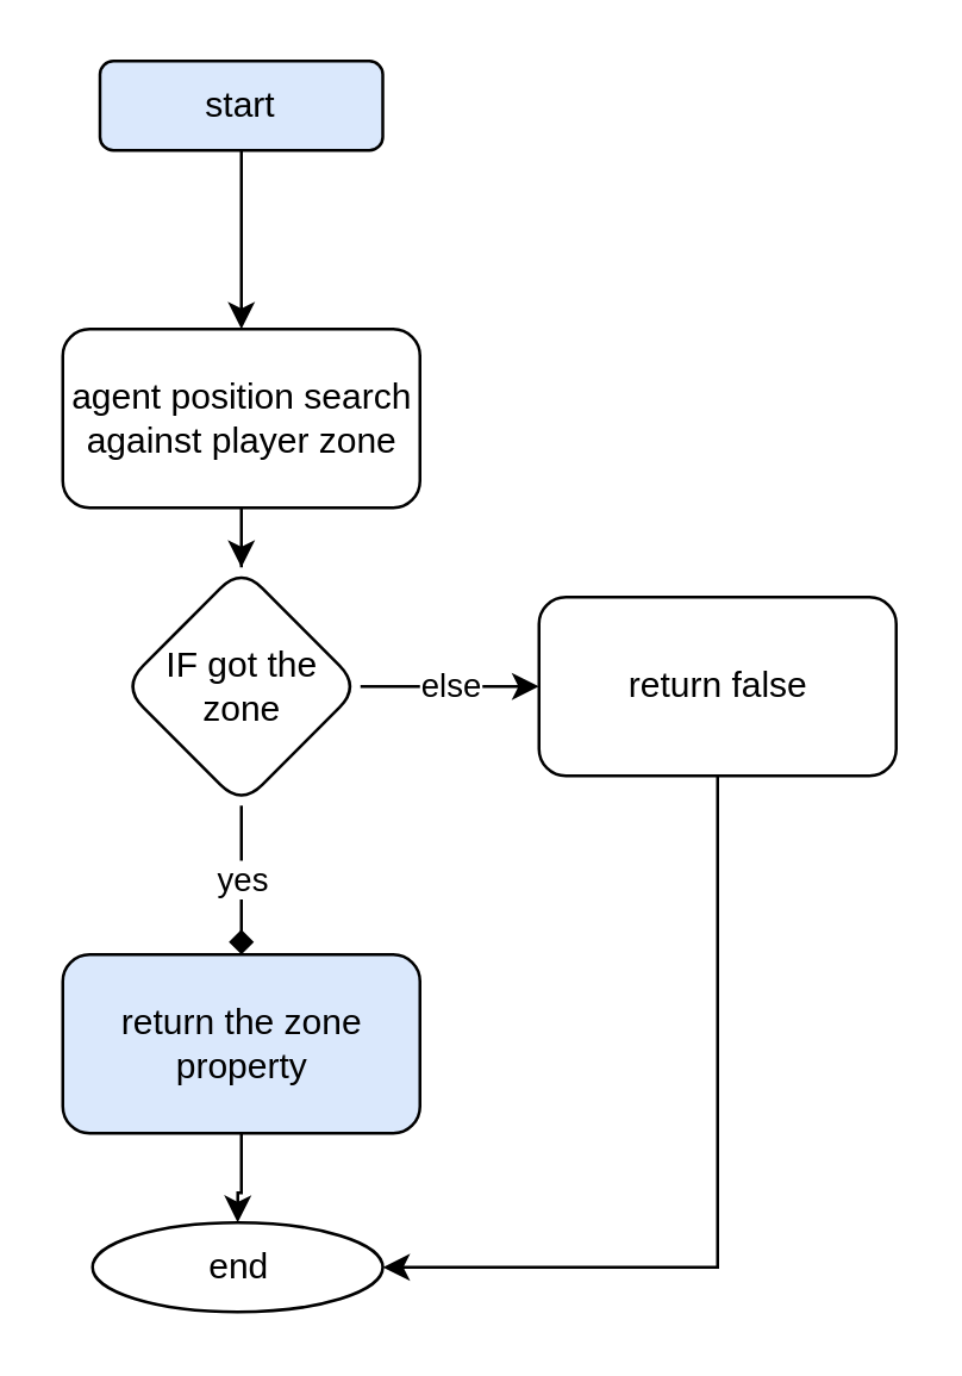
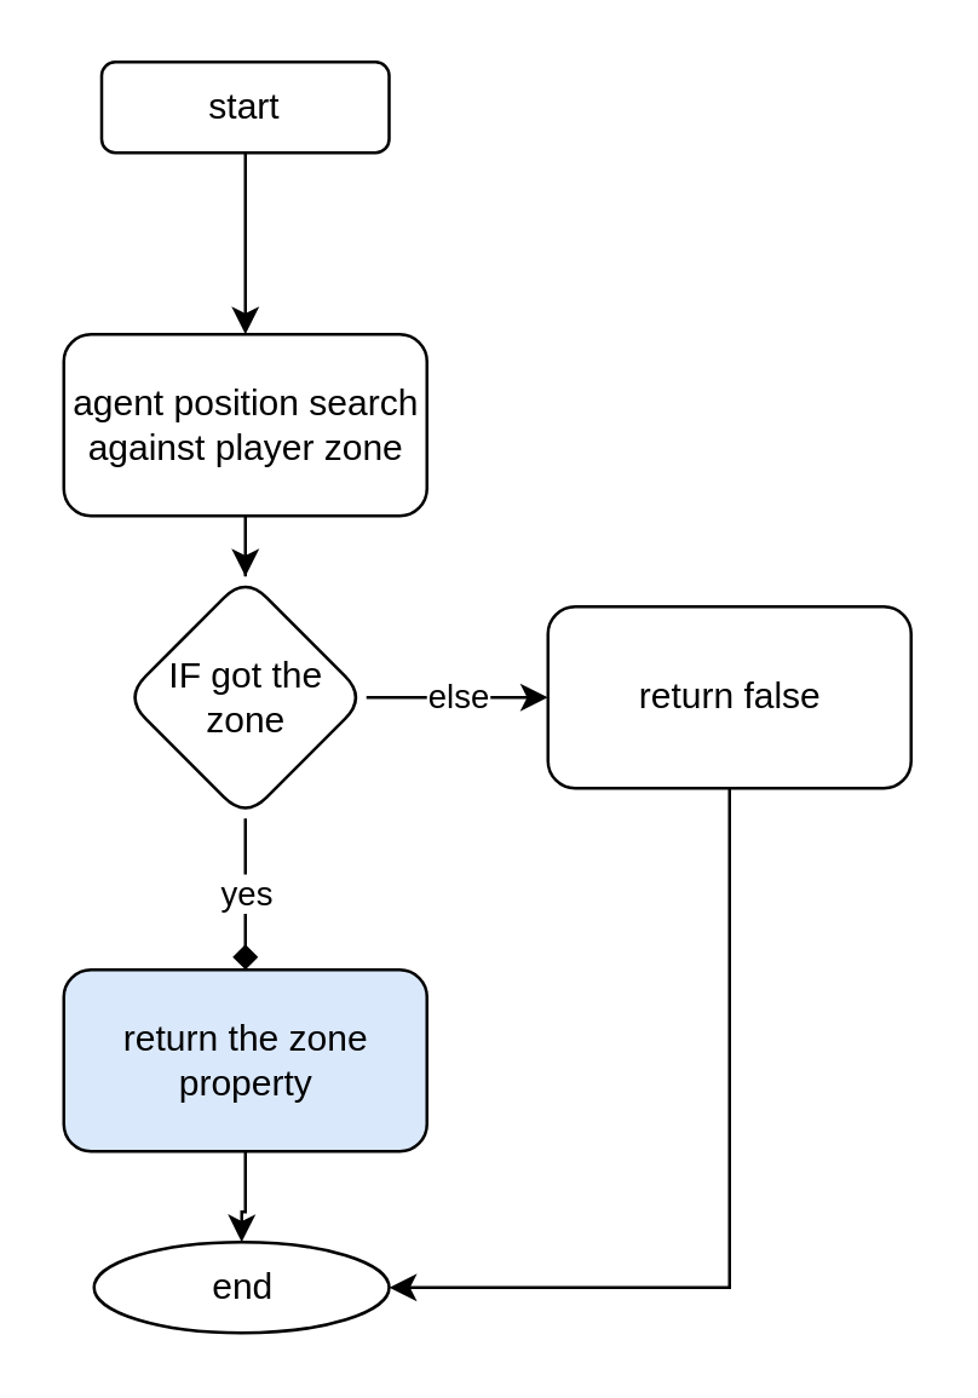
- <mxCell id="3" value="start" style="rounded=1;whiteSpace=wrap;html=1;fillColor=#dae8fc;" vertex="1" parent="1"><mxGeometry x="33" y="20" width="95" height="30" as="geometry" /></mxCell>
+ <mxCell id="3" value="start" style="rounded=1;whiteSpace=wrap;html=1;" vertex="1" parent="1"><mxGeometry x="33" y="20" width="95" height="30" as="geometry" /></mxCell>
